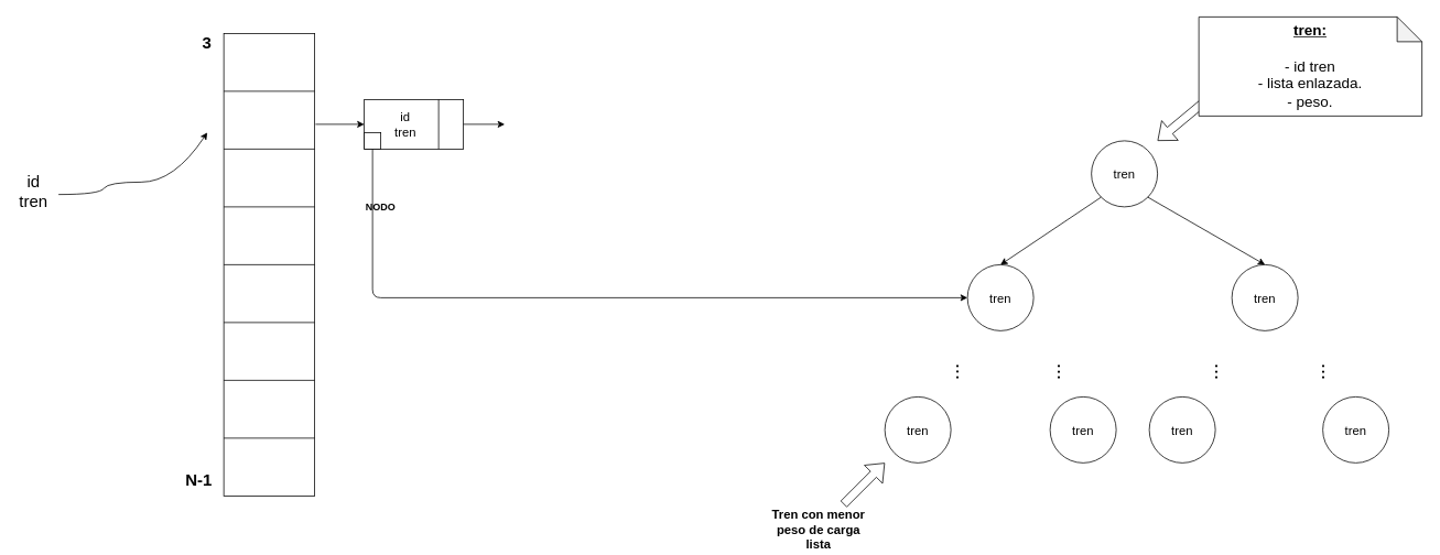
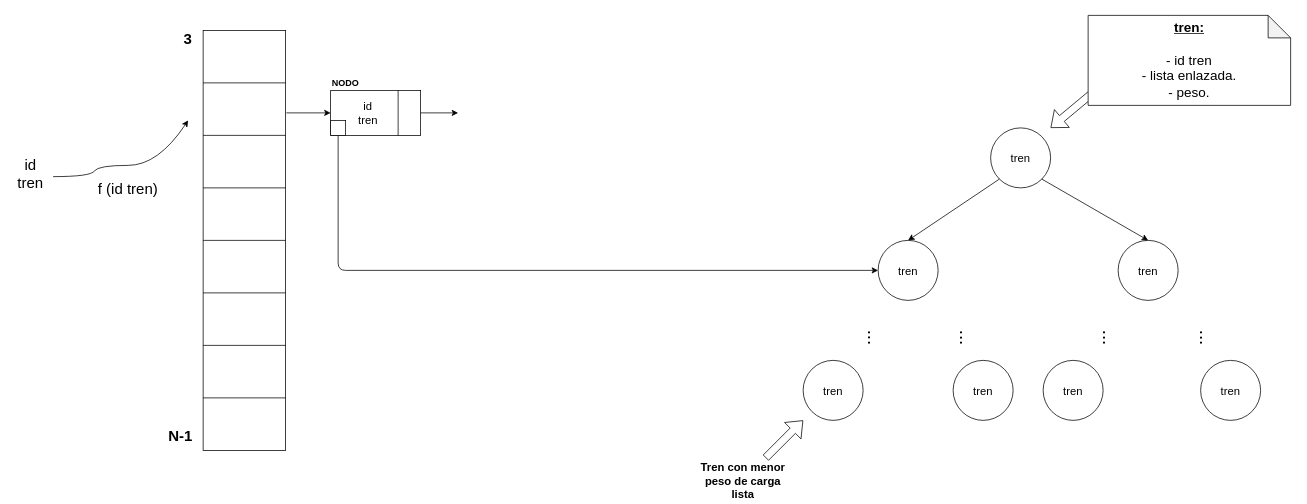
+ <mxCell id="44" value="&lt;font style=&quot;font-size: 20px&quot;&gt;f (id tren)&lt;/font&gt;" style="text;html=1;strokeColor=none;fillColor=none;align=center;verticalAlign=middle;whiteSpace=wrap;rounded=0;" parent="1" vertex="1"><mxGeometry x="100" y="240" width="140" height="20" as="geometry" /></mxCell>
- <mxCell id="45" value="&lt;b&gt;NODO&lt;/b&gt;" style="text;html=1;strokeColor=none;fillColor=none;align=center;verticalAlign=middle;whiteSpace=wrap;rounded=0;" parent="1" vertex="1"><mxGeometry x="440" y="240" width="40" height="20" as="geometry" /></mxCell>
+ <mxCell id="45" value="&lt;b&gt;NODO&lt;/b&gt;" style="text;html=1;strokeColor=none;fillColor=none;align=center;verticalAlign=middle;whiteSpace=wrap;rounded=0;" parent="1" vertex="1"><mxGeometry x="440" y="100" width="40" height="20" as="geometry" /></mxCell>
